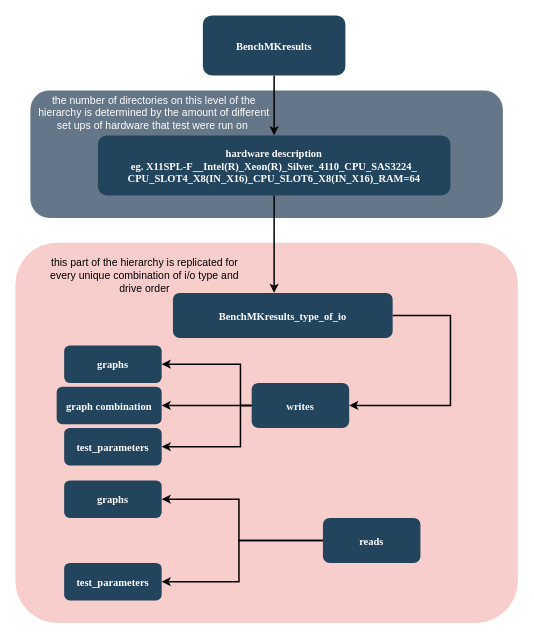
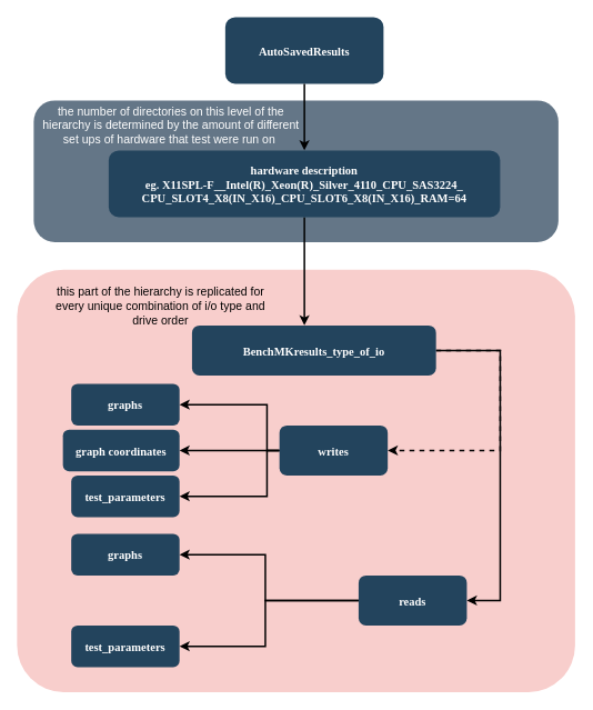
- <mxCell id="4" value="BenchMKresults" style="rounded=1;fillColor=#23445D;gradientColor=none;strokeColor=none;fontColor=#FFFFFF;fontStyle=1;fontFamily=Tahoma;fontSize=14" parent="1" vertex="1"><mxGeometry x="270" y="20" width="190" height="80" as="geometry" /></mxCell>
+ <mxCell id="4" value="AutoSavedResults" style="rounded=1;fillColor=#23445D;gradientColor=none;strokeColor=none;fontColor=#FFFFFF;fontStyle=1;fontFamily=Tahoma;fontSize=14" parent="1" vertex="1"><mxGeometry x="270" y="20" width="190" height="80" as="geometry" /></mxCell>
- <mxCell id="21" style="strokeWidth=2;edgeStyle=orthogonalEdgeStyle;rounded=0;orthogonalLoop=1;jettySize=auto;html=1;exitX=1;exitY=0.5;exitDx=0;exitDy=0;entryX=1;entryY=0.5;entryDx=0;entryDy=0;" parent="1" source="22" target="14" edge="1"><mxGeometry relative="1" as="geometry"><Array as="points"><mxPoint x="600.06" y="420" /><mxPoint x="600.06" y="540" /></Array></mxGeometry></mxCell>
+ <mxCell id="21" style="strokeWidth=2;edgeStyle=orthogonalEdgeStyle;rounded=0;orthogonalLoop=1;jettySize=auto;html=1;exitX=1;exitY=0.5;exitDx=0;exitDy=0;entryX=1;entryY=0.5;entryDx=0;entryDy=0;dashed=1;" parent="1" source="22" target="14" edge="1"><mxGeometry relative="1" as="geometry"><Array as="points"><mxPoint x="600.06" y="420" /><mxPoint x="600.06" y="540" /></Array></mxGeometry></mxCell>
- <mxCell id="15" value="graph combination" style="rounded=1;fillColor=#23445D;gradientColor=none;strokeColor=none;fontColor=#FFFFFF;fontStyle=1;fontFamily=Tahoma;fontSize=14" parent="1" vertex="1"><mxGeometry x="75.06" y="515" width="140" height="50" as="geometry" /></mxCell>
+ <mxCell id="15" value="graph coordinates" style="rounded=1;fillColor=#23445D;gradientColor=none;strokeColor=none;fontColor=#FFFFFF;fontStyle=1;fontFamily=Tahoma;fontSize=14" parent="1" vertex="1"><mxGeometry x="75.06" y="515" width="140" height="50" as="geometry" /></mxCell>
+ <mxCell id="20" style="strokeWidth=2;edgeStyle=orthogonalEdgeStyle;rounded=0;orthogonalLoop=1;jettySize=auto;html=1;exitX=1;exitY=0.5;exitDx=0;exitDy=0;entryX=1;entryY=0.5;entryDx=0;entryDy=0;" parent="1" source="22" target="10" edge="1"><mxGeometry relative="1" as="geometry"><Array as="points"><mxPoint x="600.06" y="420" /><mxPoint x="600.06" y="720" /></Array></mxGeometry></mxCell>
